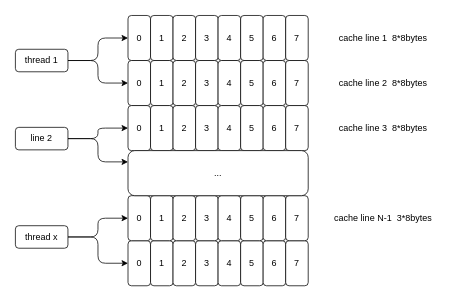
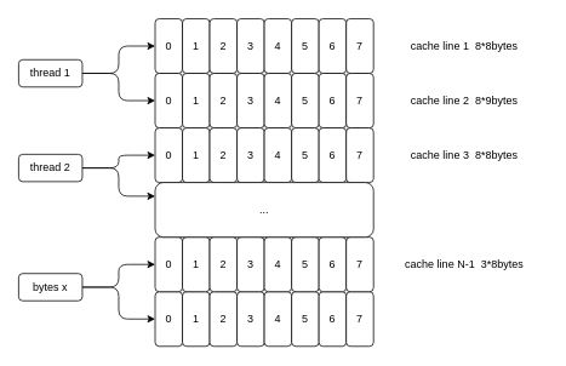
- <mxCell id="27" value="cache line 2&amp;nbsp; 8*8bytes" style="text;html=1;strokeColor=none;fillColor=none;align=center;verticalAlign=middle;whiteSpace=wrap;rounded=1;" parent="1" vertex="1"><mxGeometry x="420" y="95" width="180" height="30" as="geometry" /></mxCell>
+ <mxCell id="27" value="cache line 2&amp;nbsp; 8*9bytes" style="text;html=1;strokeColor=none;fillColor=none;align=center;verticalAlign=middle;whiteSpace=wrap;rounded=1;" parent="1" vertex="1"><mxGeometry x="420" y="95" width="180" height="30" as="geometry" /></mxCell>
- <mxCell id="42" value="line 2" style="rounded=1;whiteSpace=wrap;html=1;" parent="1" vertex="1"><mxGeometry x="20" y="169" width="70" height="30" as="geometry" /></mxCell>
+ <mxCell id="42" value="thread 2" style="rounded=1;whiteSpace=wrap;html=1;" parent="1" vertex="1"><mxGeometry x="20" y="169" width="70" height="30" as="geometry" /></mxCell>
- <mxCell id="45" value="thread x" style="rounded=1;whiteSpace=wrap;html=1;" parent="1" vertex="1"><mxGeometry x="20" y="300" width="70" height="30" as="geometry" /></mxCell>
+ <mxCell id="45" value="bytes x" style="rounded=1;whiteSpace=wrap;html=1;" parent="1" vertex="1"><mxGeometry x="20" y="300" width="70" height="30" as="geometry" /></mxCell>
